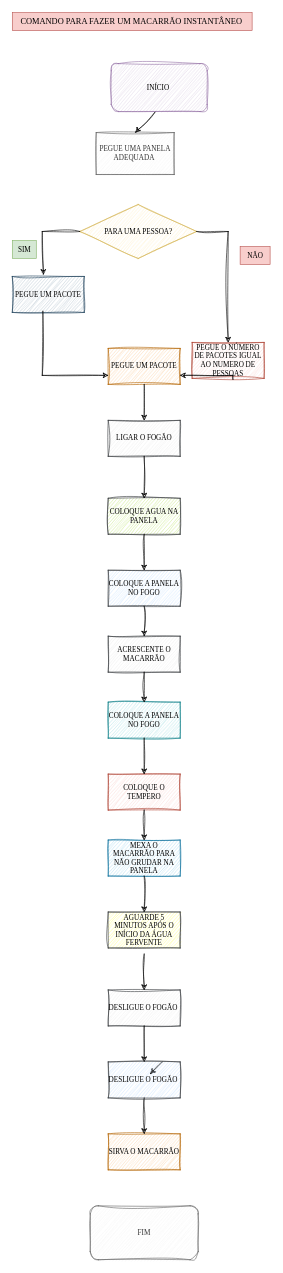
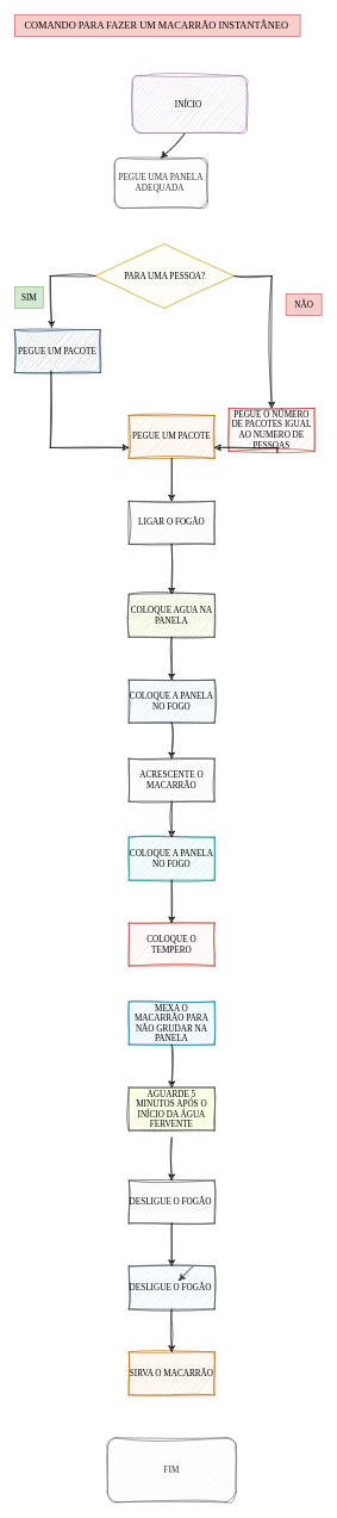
- <mxCell id="4" value="PEGUE UMA PANELA ADEQUADA&amp;nbsp;" style="rounded=0;whiteSpace=wrap;html=1;sketch=1;hachureGap=4;jiggle=2;curveFitting=1;fontFamily=Architects Daughter;fontSource=https%3A%2F%2Ffonts.googleapis.com%2Fcss%3Ffamily%3DArchitects%2BDaughter;fillColor=#f5f5f5;fontColor=#333333;strokeColor=#666666;" vertex="1" parent="1"><mxGeometry x="160" y="220" width="130" height="70" as="geometry" /></mxCell>
+ <mxCell id="4" value="PEGUE UMA PANELA ADEQUADA&amp;nbsp;" style="whiteSpace=wrap;html=1;sketch=1;hachureGap=4;jiggle=2;curveFitting=1;fontFamily=Architects Daughter;fontSource=https%3A%2F%2Ffonts.googleapis.com%2Fcss%3Ffamily%3DArchitects%2BDaughter;fillColor=#f5f5f5;fontColor=#333333;strokeColor=#666666;rounded=1;" vertex="1" parent="1"><mxGeometry x="160" y="220" width="130" height="70" as="geometry" /></mxCell>
- <mxCell id="33" value="" style="endArrow=classic;html=1;rounded=0;sketch=1;hachureGap=4;jiggle=2;curveFitting=1;fontFamily=Architects Daughter;fontSource=https%3A%2F%2Ffonts.googleapis.com%2Fcss%3Ffamily%3DArchitects%2BDaughter;exitX=0.5;exitY=1;exitDx=0;exitDy=0;entryX=0.5;entryY=0;entryDx=0;entryDy=0;" edge="1" parent="1" source="26" target="28"><mxGeometry width="50" height="50" relative="1" as="geometry"><mxPoint x="200" y="1340" as="sourcePoint" /><mxPoint x="250" y="1290" as="targetPoint" /></mxGeometry></mxCell>
